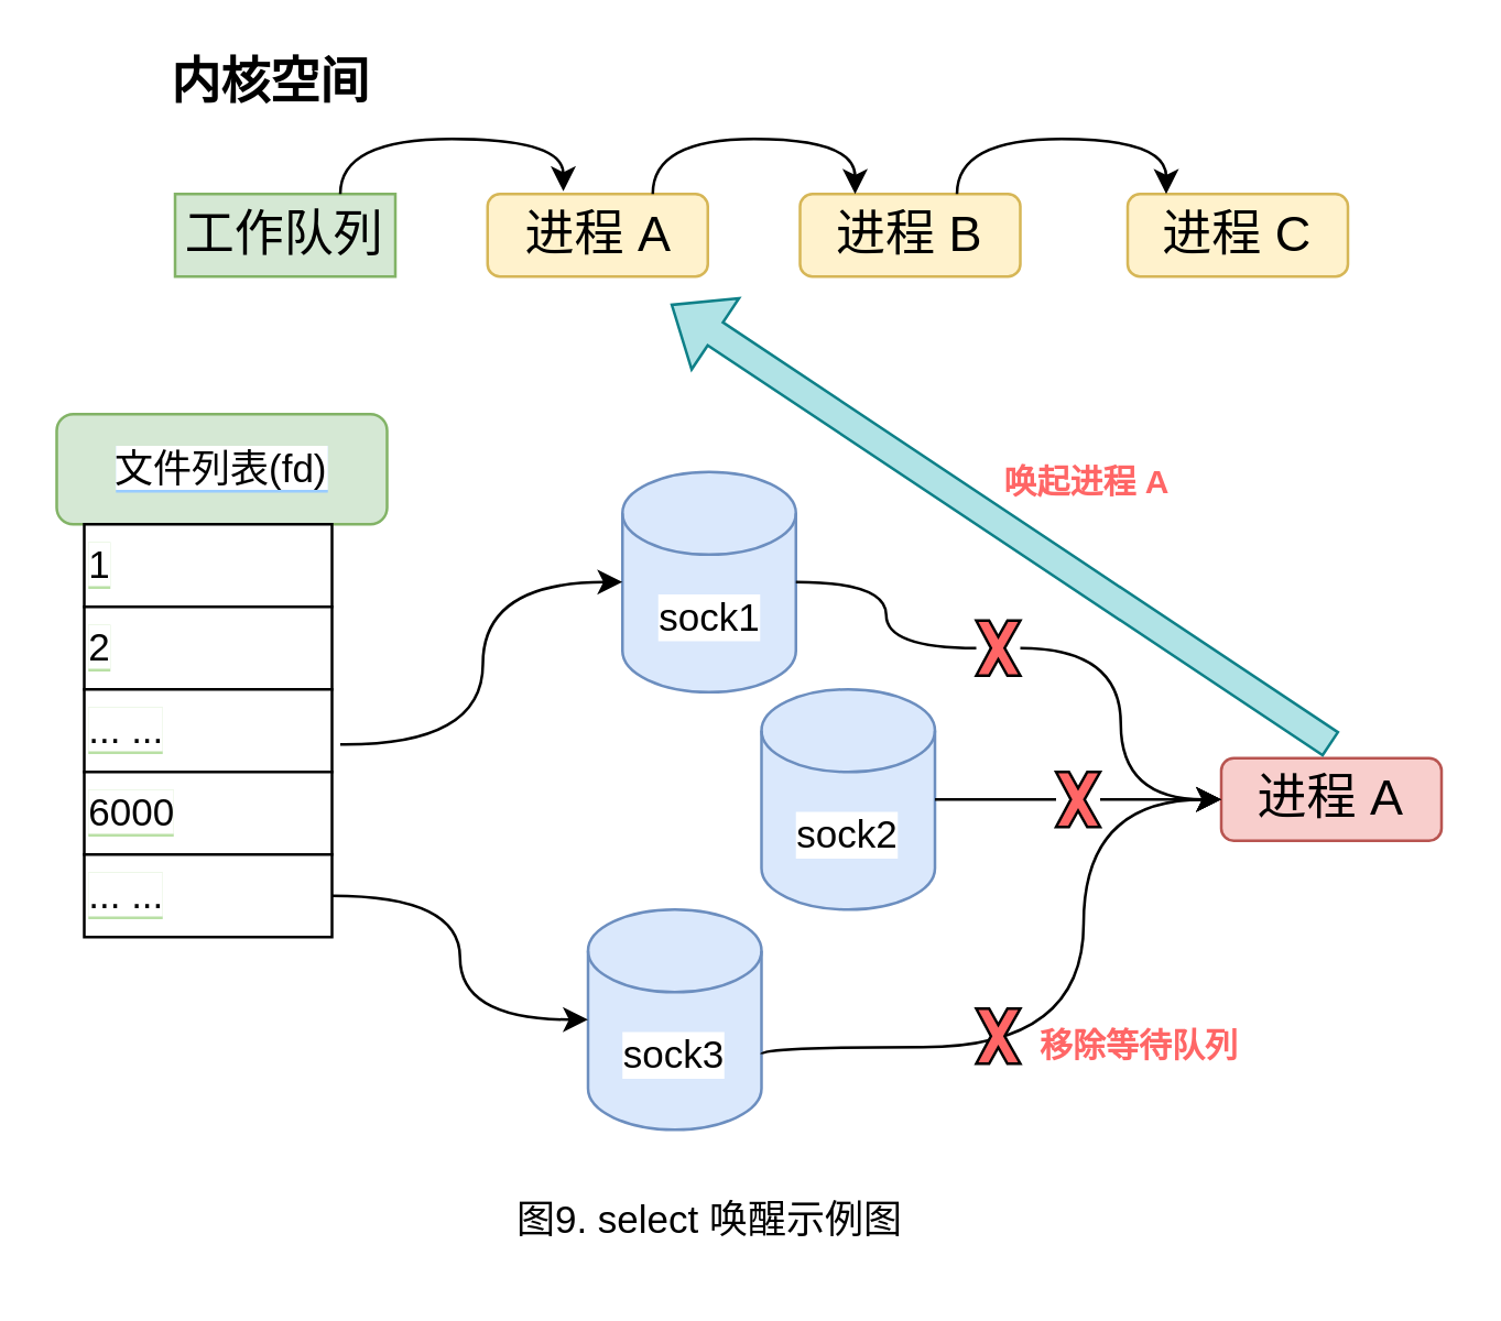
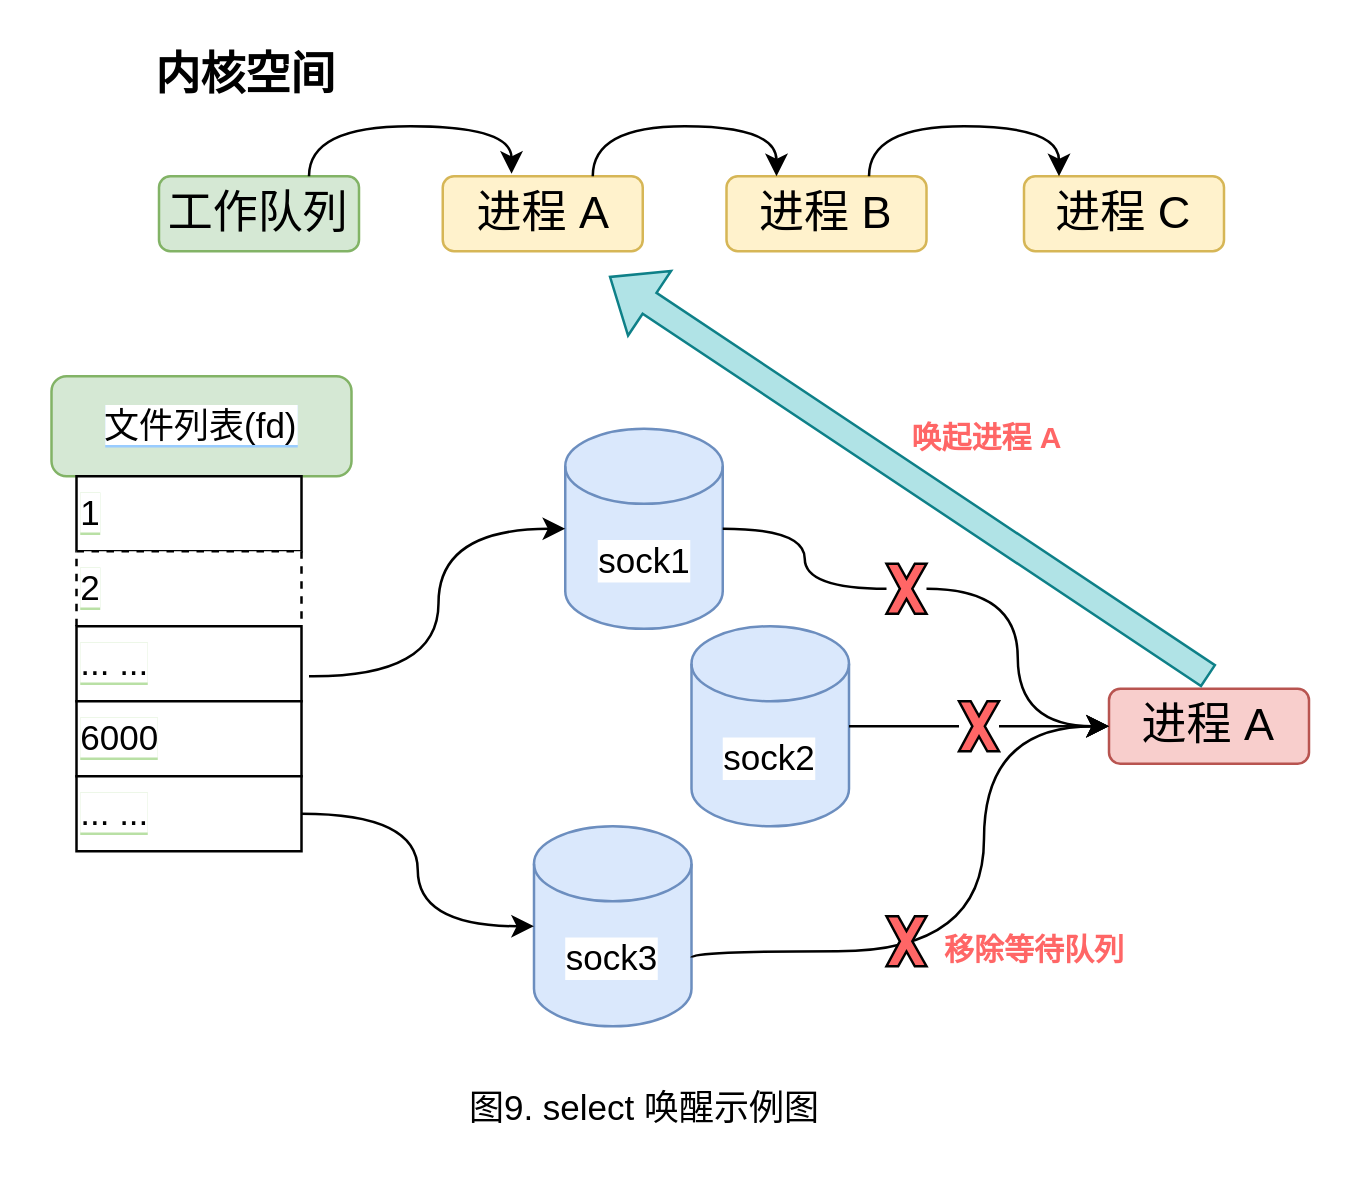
- <mxCell id="3" value="工作队列" style="whiteSpace=wrap;html=1;fontSize=18;fillColor=#d5e8d4;strokeColor=#82b366;rounded=0;" vertex="1" parent="1"><mxGeometry x="63" y="70" width="80" height="30" as="geometry" /></mxCell>
+ <mxCell id="3" value="工作队列" style="rounded=1;whiteSpace=wrap;html=1;fontSize=18;fillColor=#d5e8d4;strokeColor=#82b366;" vertex="1" parent="1"><mxGeometry x="63" y="70" width="80" height="30" as="geometry" /></mxCell>
- <mxCell id="10" value="&lt;span style=&quot;background-color: rgb(255, 255, 255);&quot;&gt;2&lt;/span&gt;" style="rounded=0;whiteSpace=wrap;html=1;labelBackgroundColor=#B9E0A5;fontSize=14;align=left;" vertex="1" parent="1"><mxGeometry x="30" y="220" width="90" height="30" as="geometry" /></mxCell>
+ <mxCell id="10" value="&lt;span style=&quot;background-color: rgb(255, 255, 255);&quot;&gt;2&lt;/span&gt;" style="rounded=0;whiteSpace=wrap;html=1;labelBackgroundColor=#B9E0A5;fontSize=14;align=left;dashed=1;" vertex="1" parent="1"><mxGeometry x="30" y="220" width="90" height="30" as="geometry" /></mxCell>
